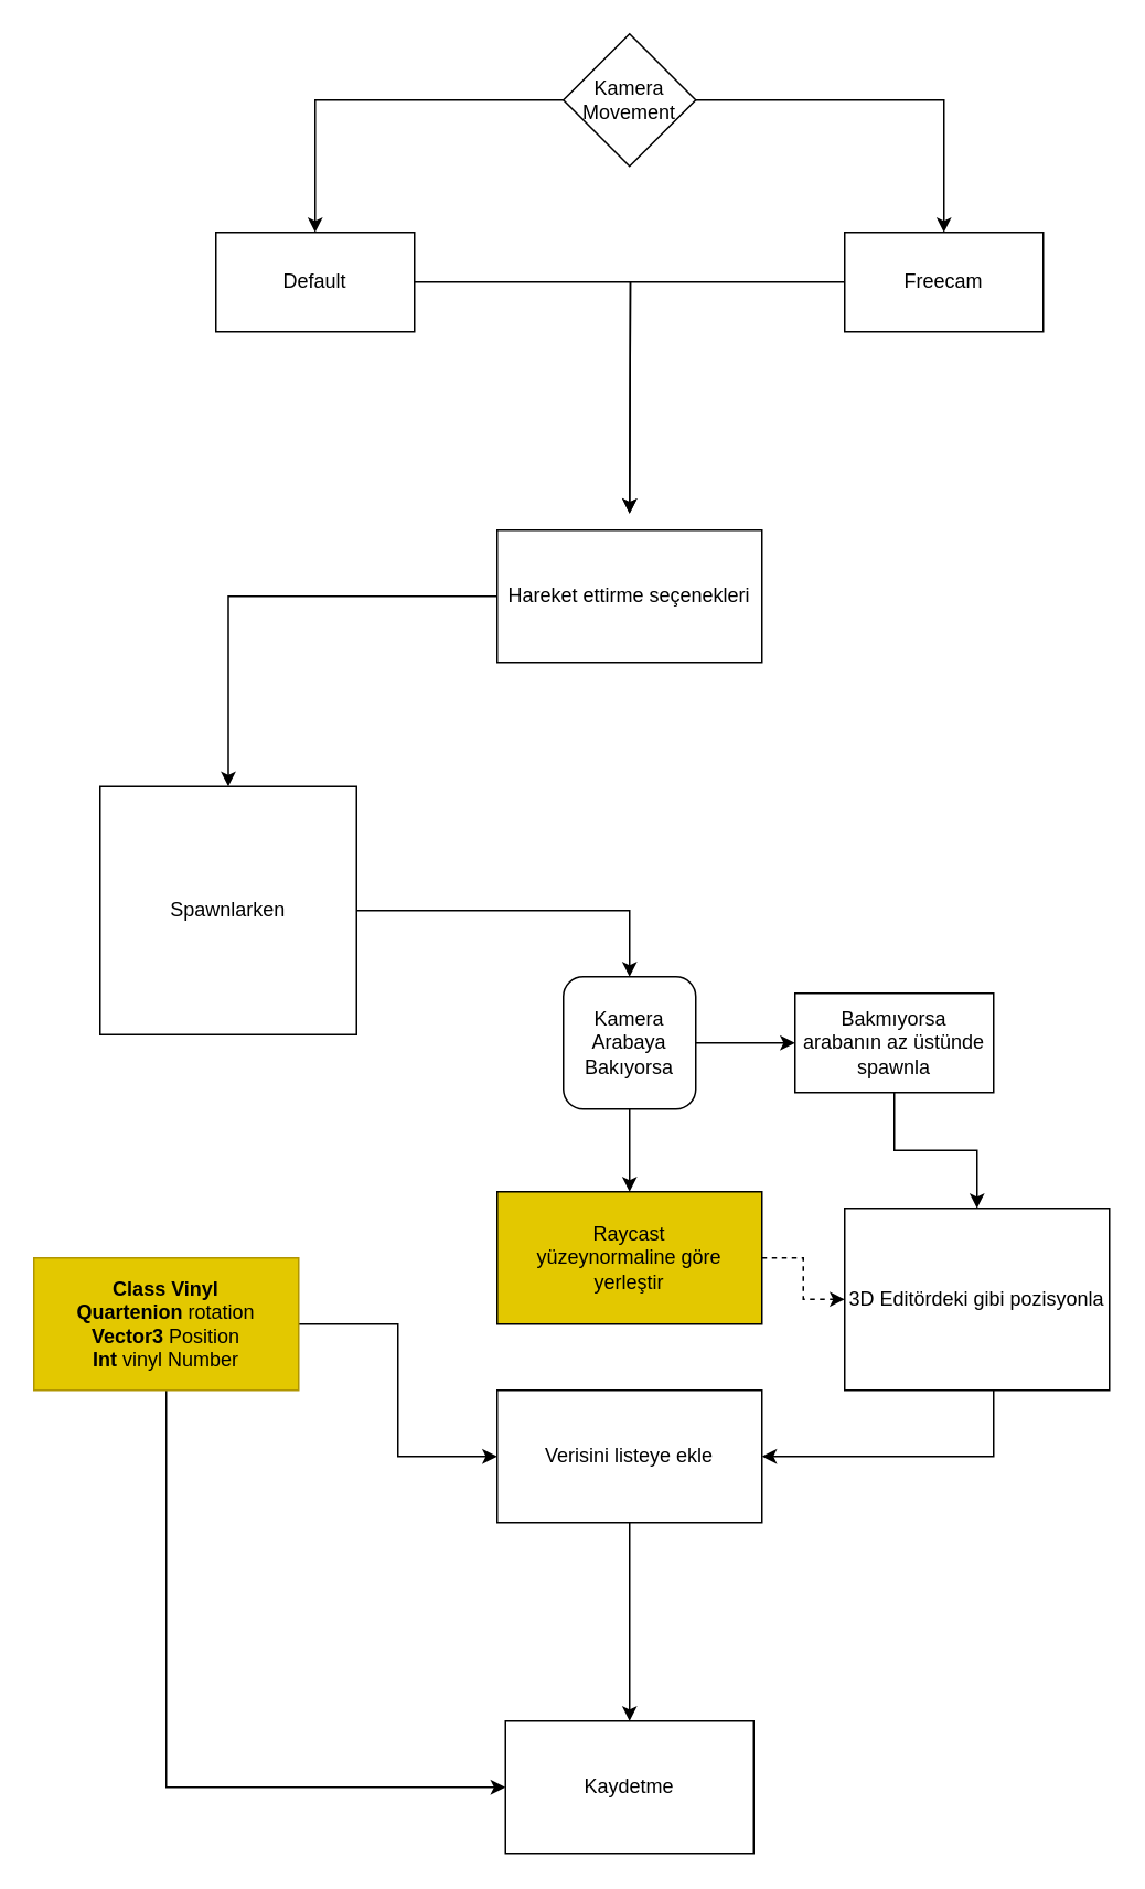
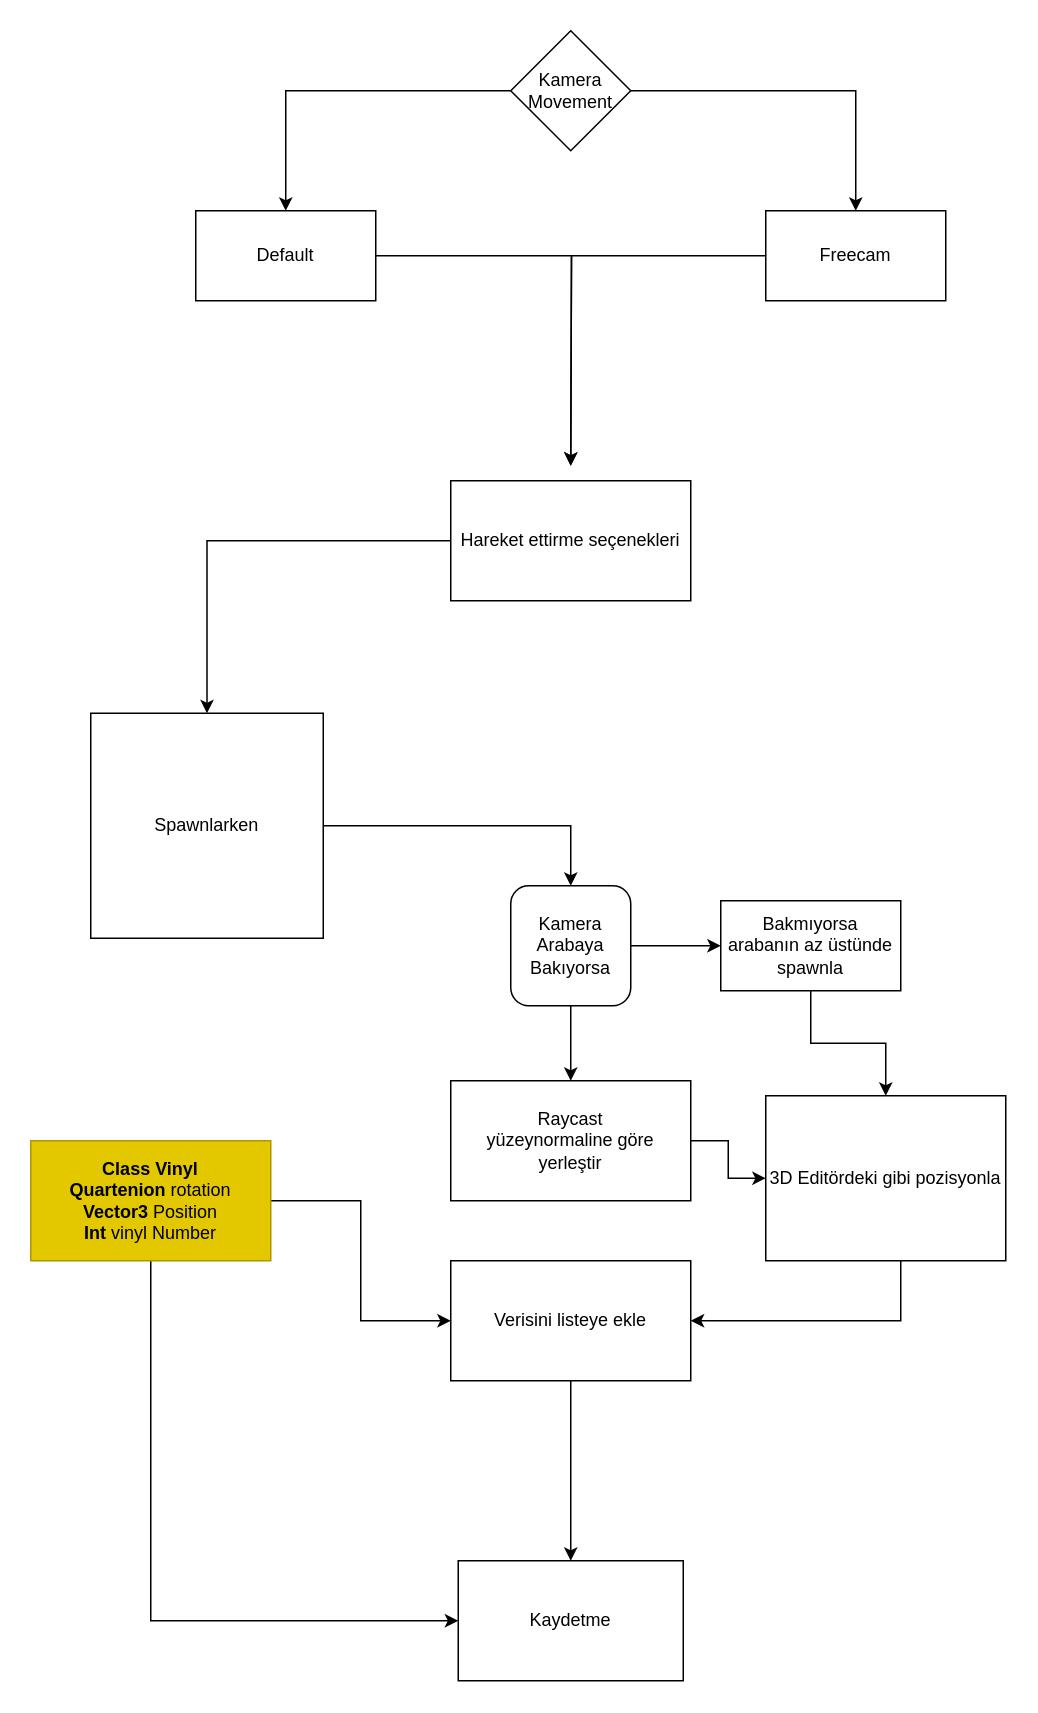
- <mxCell id="22" value="Raycast&lt;br&gt;yüzeynormaline göre&lt;br&gt;yerleştir" style="whiteSpace=wrap;html=1;fillColor=#e3c800;" parent="1" vertex="1"><mxGeometry x="300" y="720" width="160" height="80" as="geometry" /></mxCell>
+ <mxCell id="22" value="Raycast&lt;br&gt;yüzeynormaline göre&lt;br&gt;yerleştir" style="whiteSpace=wrap;html=1;" parent="1" vertex="1"><mxGeometry x="300" y="720" width="160" height="80" as="geometry" /></mxCell>
- <mxCell id="21" style="edgeStyle=orthogonalEdgeStyle;rounded=0;orthogonalLoop=1;jettySize=auto;html=1;entryX=0;entryY=0.5;entryDx=0;entryDy=0;dashed=1;" parent="1" source="22" target="8" edge="1"><mxGeometry relative="1" as="geometry" /></mxCell>
+ <mxCell id="21" style="edgeStyle=orthogonalEdgeStyle;rounded=0;orthogonalLoop=1;jettySize=auto;html=1;entryX=0;entryY=0.5;entryDx=0;entryDy=0;" parent="1" source="22" target="8" edge="1"><mxGeometry relative="1" as="geometry" /></mxCell>
